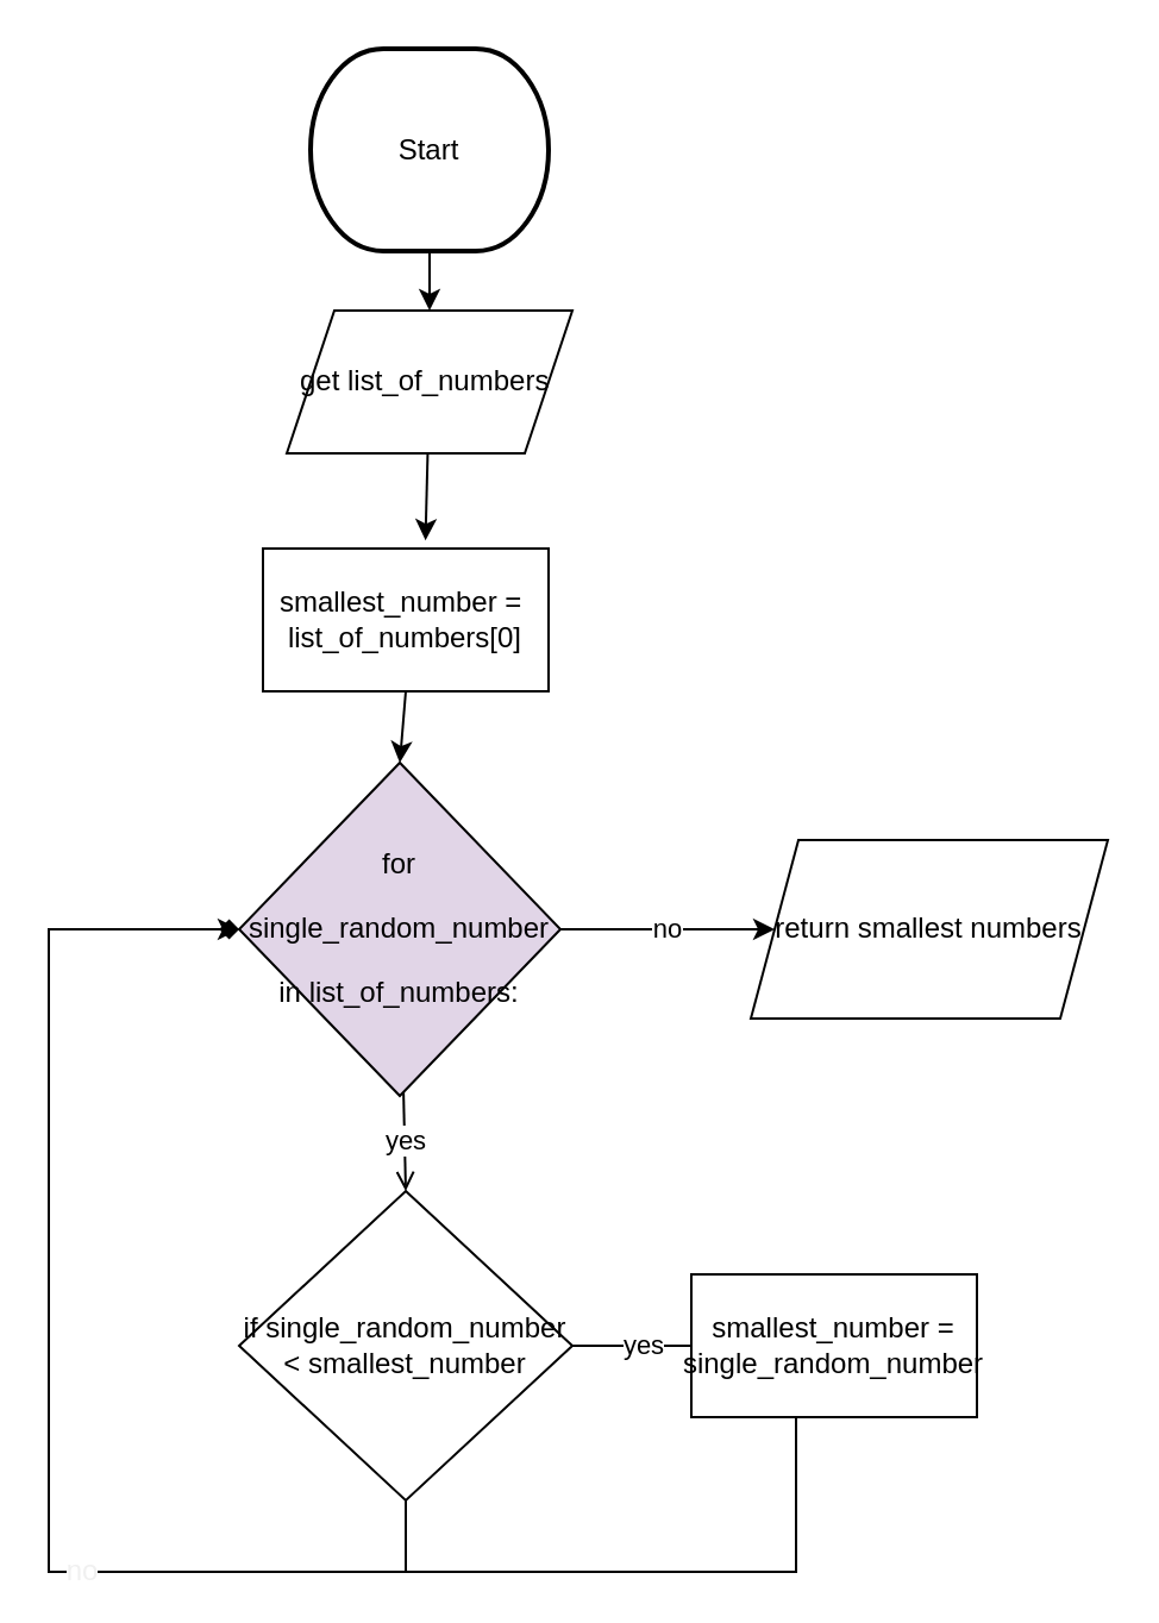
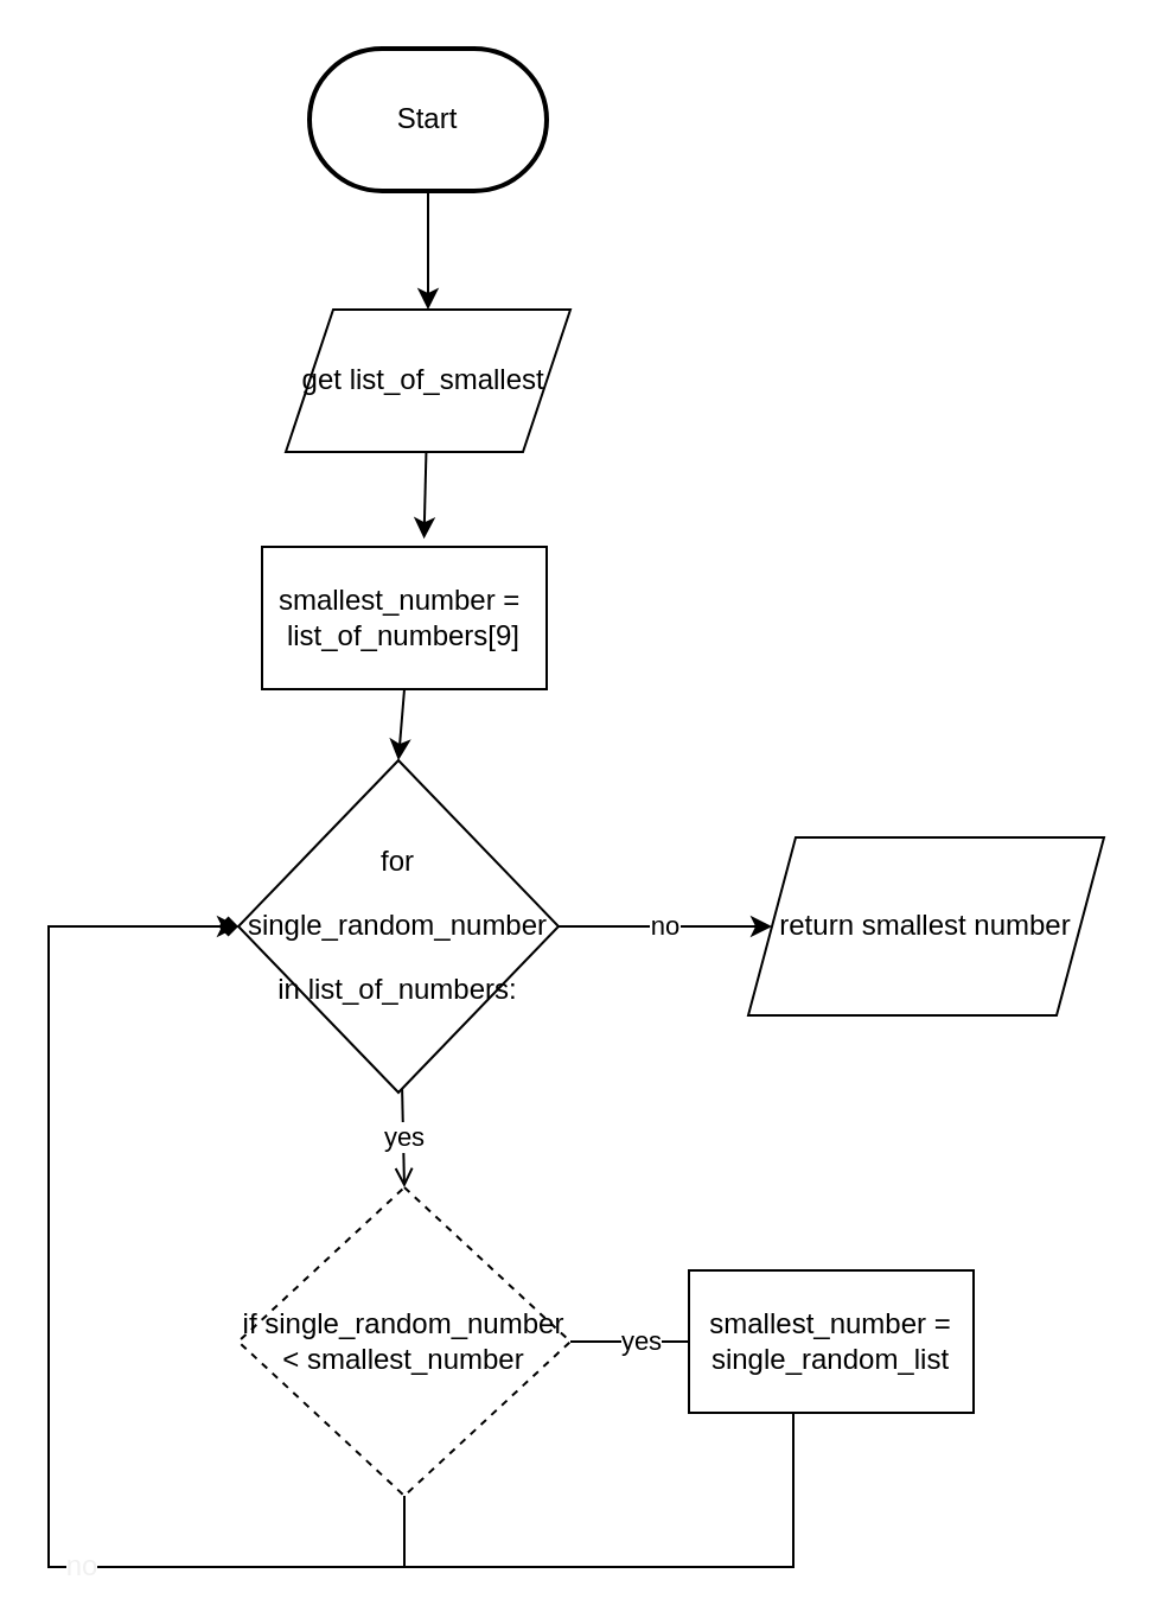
- <mxCell id="3" value="Start" style="strokeWidth=2;html=1;shape=mxgraph.flowchart.terminator;whiteSpace=wrap;" vertex="1" parent="1"><mxGeometry x="130" y="20" width="100" height="85" as="geometry" /></mxCell>
+ <mxCell id="3" value="Start" style="strokeWidth=2;html=1;shape=mxgraph.flowchart.terminator;whiteSpace=wrap;" vertex="1" parent="1"><mxGeometry x="130" y="20" width="100" height="60" as="geometry" /></mxCell>
- <mxCell id="5" value="get list_of_numbers&amp;nbsp;" style="shape=parallelogram;perimeter=parallelogramPerimeter;whiteSpace=wrap;html=1;fixedSize=1;" vertex="1" parent="1"><mxGeometry x="120" y="130" width="120" height="60" as="geometry" /></mxCell>
+ <mxCell id="5" value="get list_of_smallest&amp;nbsp;" style="shape=parallelogram;perimeter=parallelogramPerimeter;whiteSpace=wrap;html=1;fixedSize=1;" vertex="1" parent="1"><mxGeometry x="120" y="130" width="120" height="60" as="geometry" /></mxCell>
- <mxCell id="15" value="smallest_number =&amp;nbsp;&lt;br&gt;list_of_numbers[0]" style="rounded=0;whiteSpace=wrap;html=1;" vertex="1" parent="1"><mxGeometry x="110" y="230" width="120" height="60" as="geometry" /></mxCell>
+ <mxCell id="15" value="smallest_number =&amp;nbsp;&lt;br&gt;list_of_numbers[9]" style="rounded=0;whiteSpace=wrap;html=1;" vertex="1" parent="1"><mxGeometry x="110" y="230" width="120" height="60" as="geometry" /></mxCell>
- <mxCell id="9" value="&lt;div style=&quot;line-height: 27px&quot;&gt;for single_random_number in list_of_numbers:&lt;/div&gt;" style="rhombus;whiteSpace=wrap;html=1;fillColor=#e1d5e7;" vertex="1" parent="1"><mxGeometry x="100" y="320" width="135" height="140" as="geometry" /></mxCell>
+ <mxCell id="9" value="&lt;div style=&quot;line-height: 27px&quot;&gt;for single_random_number in list_of_numbers:&lt;/div&gt;" style="rhombus;whiteSpace=wrap;html=1;" vertex="1" parent="1"><mxGeometry x="100" y="320" width="135" height="140" as="geometry" /></mxCell>
- <mxCell id="16" value="return smallest numbers" style="shape=parallelogram;perimeter=parallelogramPerimeter;whiteSpace=wrap;html=1;fixedSize=1;" vertex="1" parent="1"><mxGeometry x="315" y="352.5" width="150" height="75" as="geometry" /></mxCell>
+ <mxCell id="16" value="return smallest number" style="shape=parallelogram;perimeter=parallelogramPerimeter;whiteSpace=wrap;html=1;fixedSize=1;" vertex="1" parent="1"><mxGeometry x="315" y="352.5" width="150" height="75" as="geometry" /></mxCell>
- <mxCell id="12" value="if single_random_number &amp;lt; smallest_number" style="rhombus;whiteSpace=wrap;html=1;" vertex="1" parent="1"><mxGeometry x="100" y="500" width="140" height="130" as="geometry" /></mxCell>
+ <mxCell id="12" value="if single_random_number &amp;lt; smallest_number" style="rhombus;whiteSpace=wrap;html=1;dashed=1;" vertex="1" parent="1"><mxGeometry x="100" y="500" width="140" height="130" as="geometry" /></mxCell>
- <mxCell id="14" value="smallest_number = single_random_number" style="rounded=0;whiteSpace=wrap;html=1;" vertex="1" parent="1"><mxGeometry x="290" y="535" width="120" height="60" as="geometry" /></mxCell>
+ <mxCell id="14" value="smallest_number = single_random_list" style="rounded=0;whiteSpace=wrap;html=1;" vertex="1" parent="1"><mxGeometry x="290" y="535" width="120" height="60" as="geometry" /></mxCell>
